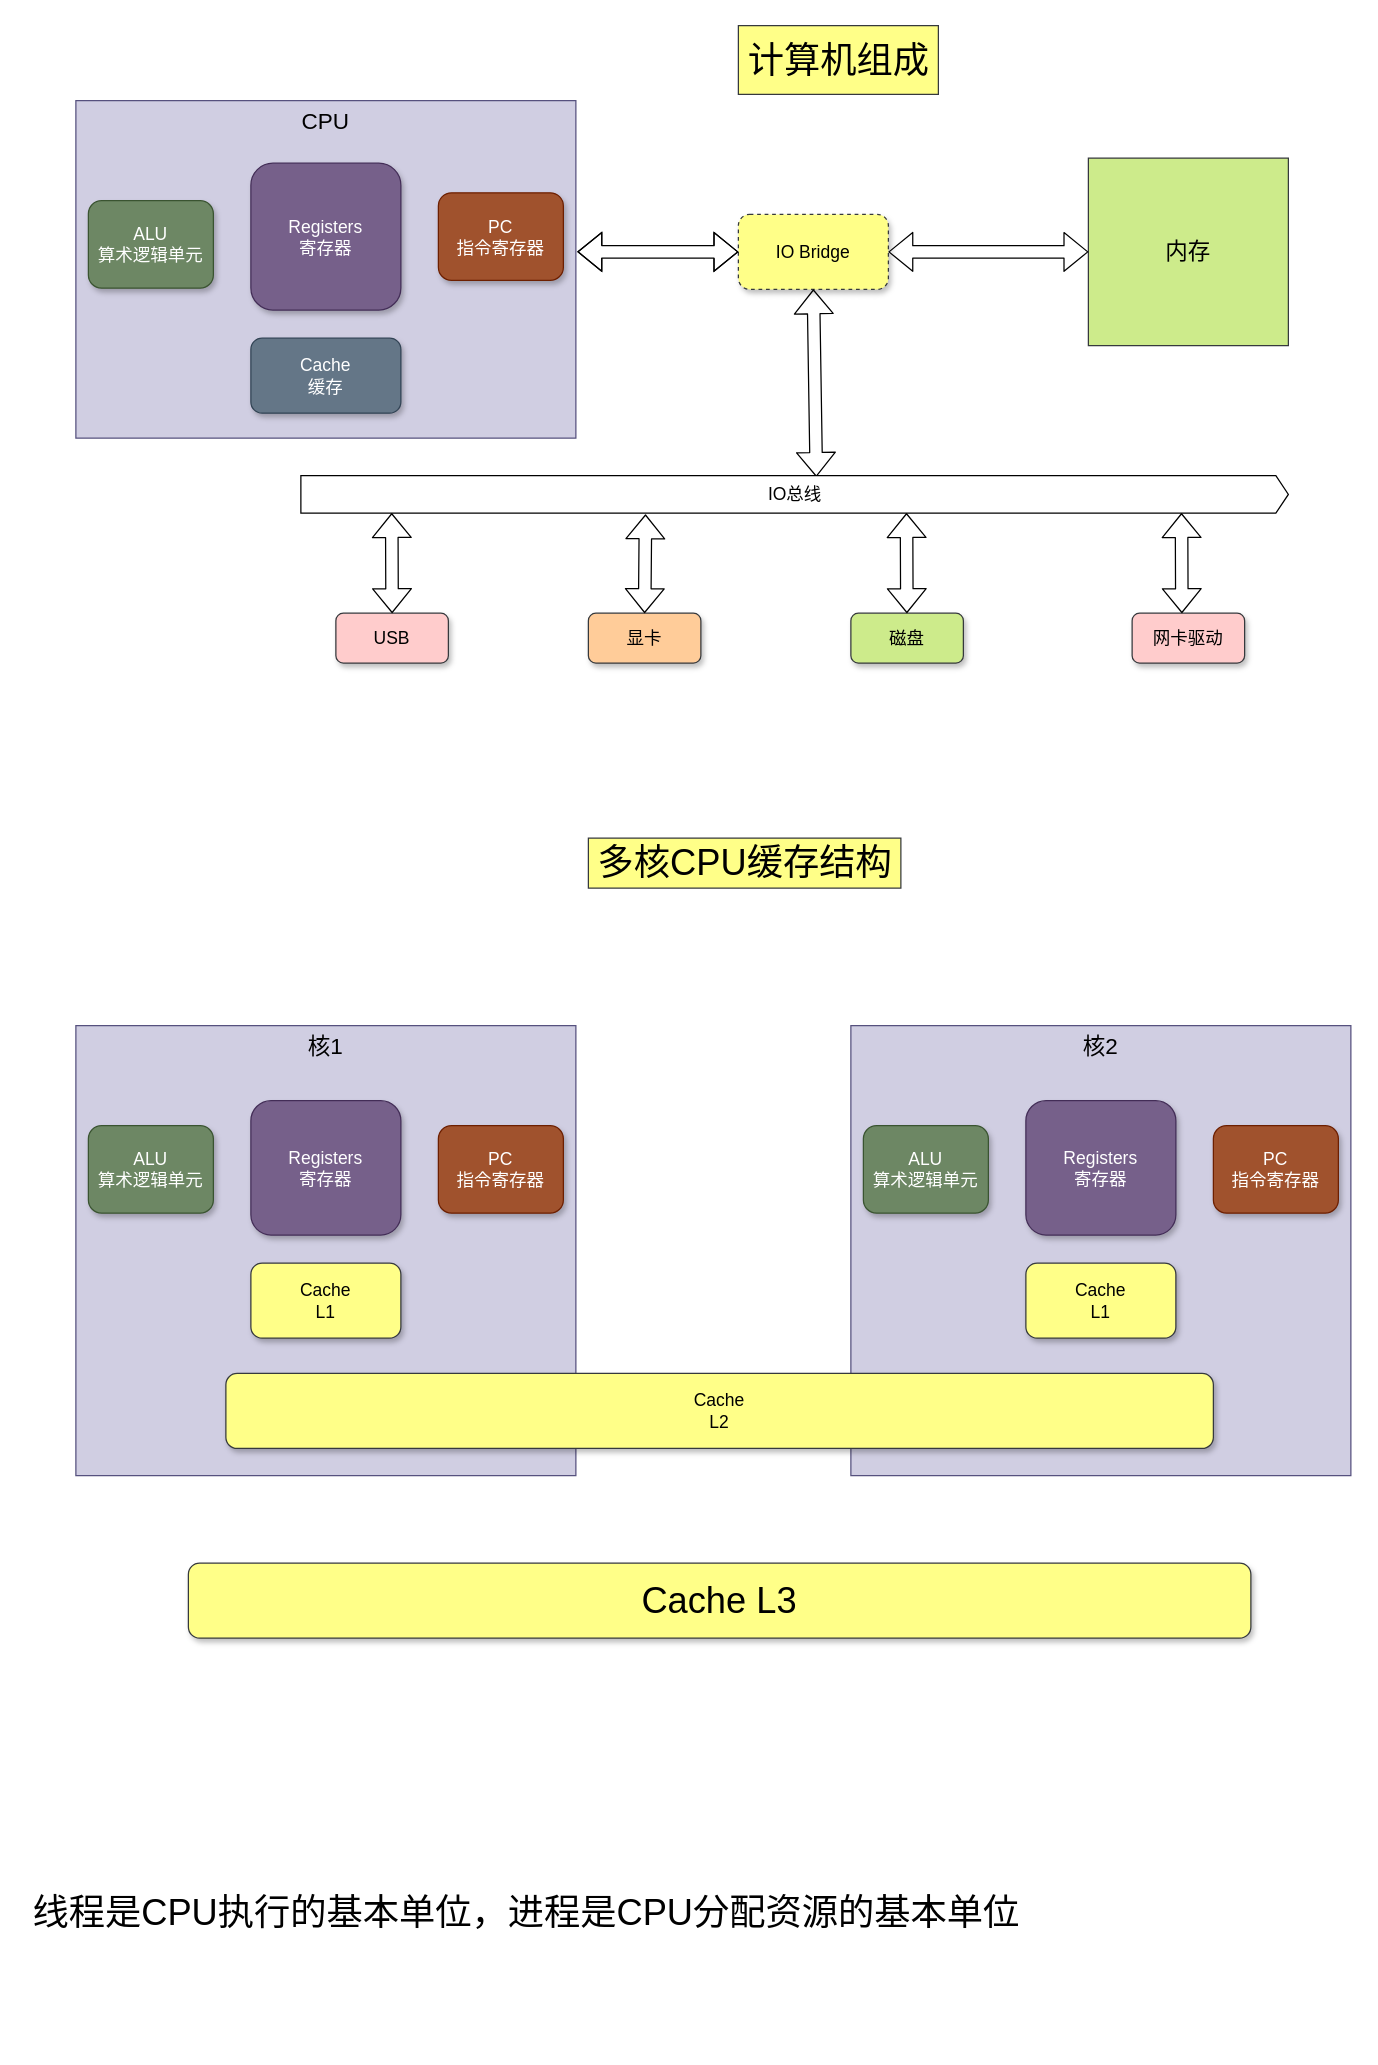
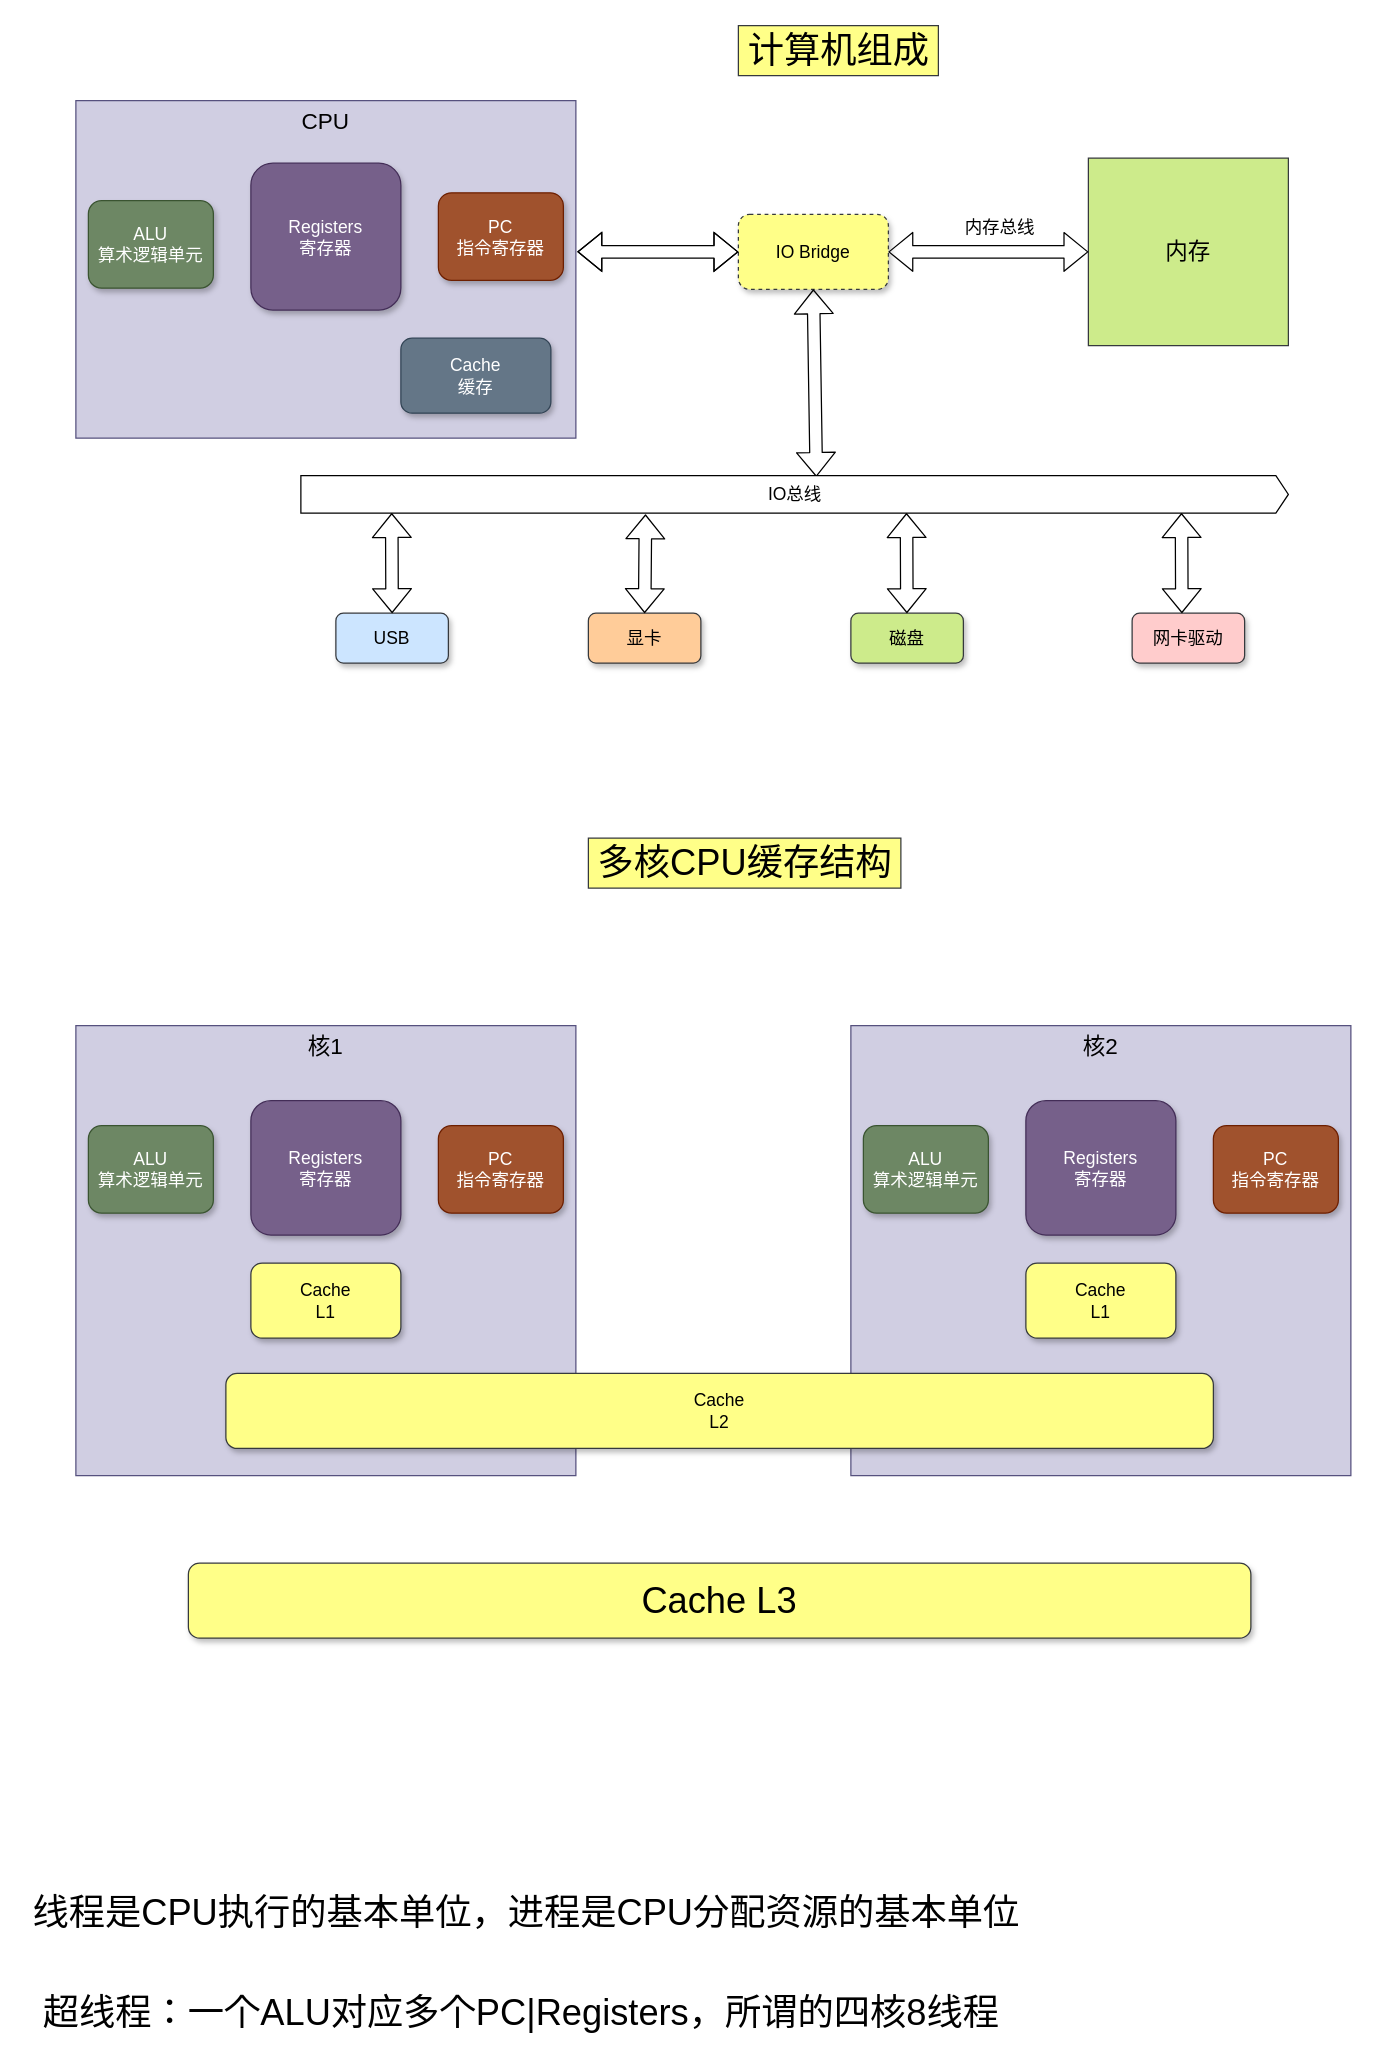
- <mxCell id="29" value="计算机组成" style="text;html=1;align=center;verticalAlign=middle;resizable=0;points=[];autosize=1;fontSize=29;fillColor=#ffff88;strokeColor=#36393d;" vertex="1" parent="1"><mxGeometry x="590" y="20" width="160" height="55" as="geometry" /></mxCell>
+ <mxCell id="29" value="计算机组成" style="text;html=1;align=center;verticalAlign=middle;resizable=0;points=[];autosize=1;fontSize=29;fillColor=#ffff88;strokeColor=#36393d;" vertex="1" parent="1"><mxGeometry x="590" y="20" width="160" height="40" as="geometry" /></mxCell>
+ <mxCell id="12" value="内存总线" style="text;html=1;align=center;verticalAlign=middle;resizable=0;points=[];autosize=1;fontSize=14;" vertex="1" parent="1"><mxGeometry x="764" y="171" width="70" height="20" as="geometry" /></mxCell>
- <mxCell id="7" value="Cache&lt;br&gt;缓存" style="rounded=1;whiteSpace=wrap;html=1;shadow=1;fontSize=14;fillColor=#647687;strokeColor=#314354;fontColor=#ffffff;" vertex="1" parent="1"><mxGeometry x="200" y="270" width="120" height="60" as="geometry" /></mxCell>
+ <mxCell id="7" value="Cache&lt;br&gt;缓存" style="rounded=1;whiteSpace=wrap;html=1;shadow=1;fontSize=14;fillColor=#647687;strokeColor=#314354;fontColor=#ffffff;" vertex="1" parent="1"><mxGeometry x="320" y="270" width="120" height="60" as="geometry" /></mxCell>
- <mxCell id="15" value="USB" style="rounded=1;whiteSpace=wrap;html=1;shadow=1;fontSize=14;fillColor=#ffcccc;strokeColor=#36393d;" vertex="1" parent="1"><mxGeometry x="268" y="490" width="90" height="40" as="geometry" /></mxCell>
+ <mxCell id="15" value="USB" style="rounded=1;whiteSpace=wrap;html=1;shadow=1;fontSize=14;fillColor=#cce5ff;strokeColor=#36393d;" vertex="1" parent="1"><mxGeometry x="268" y="490" width="90" height="40" as="geometry" /></mxCell>
+ <mxCell id="37" value="超线程：一个ALU对应多个PC|Registers，所谓的四核8线程" style="text;html=1;align=center;verticalAlign=middle;resizable=0;points=[];autosize=1;fontSize=29;" vertex="1" parent="1"><mxGeometry x="26" y="1590" width="780" height="40" as="geometry" /></mxCell>
